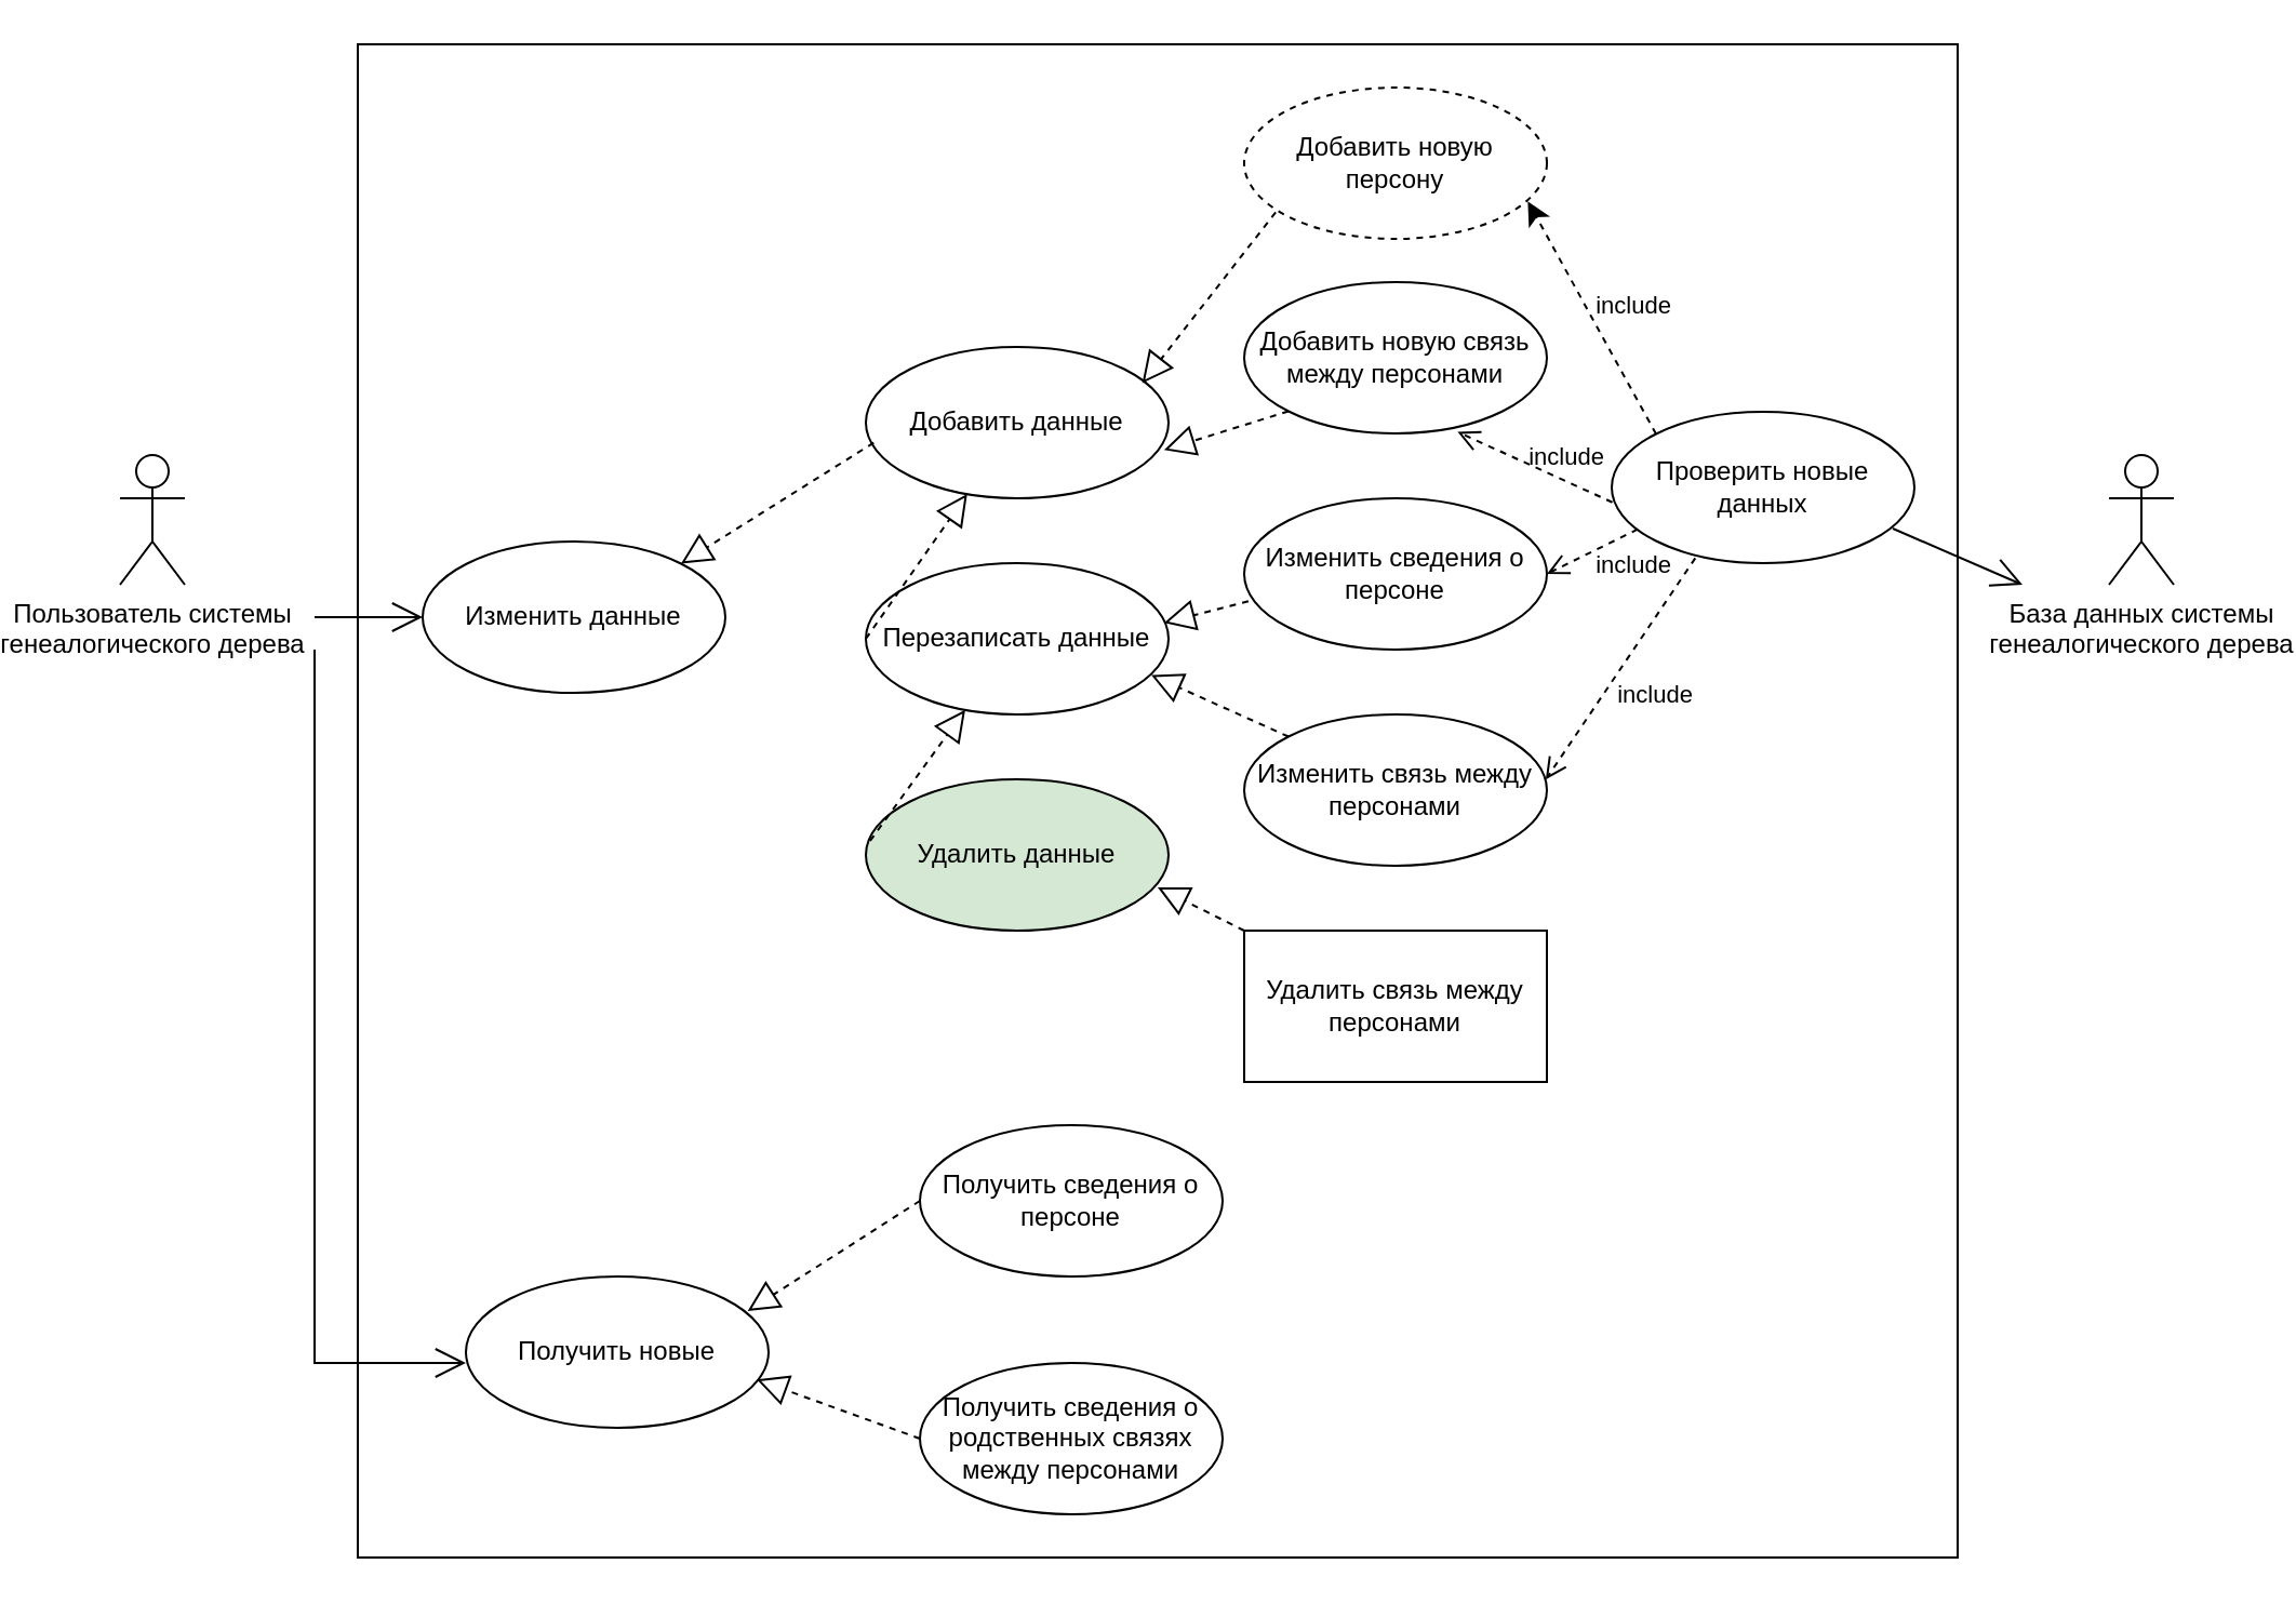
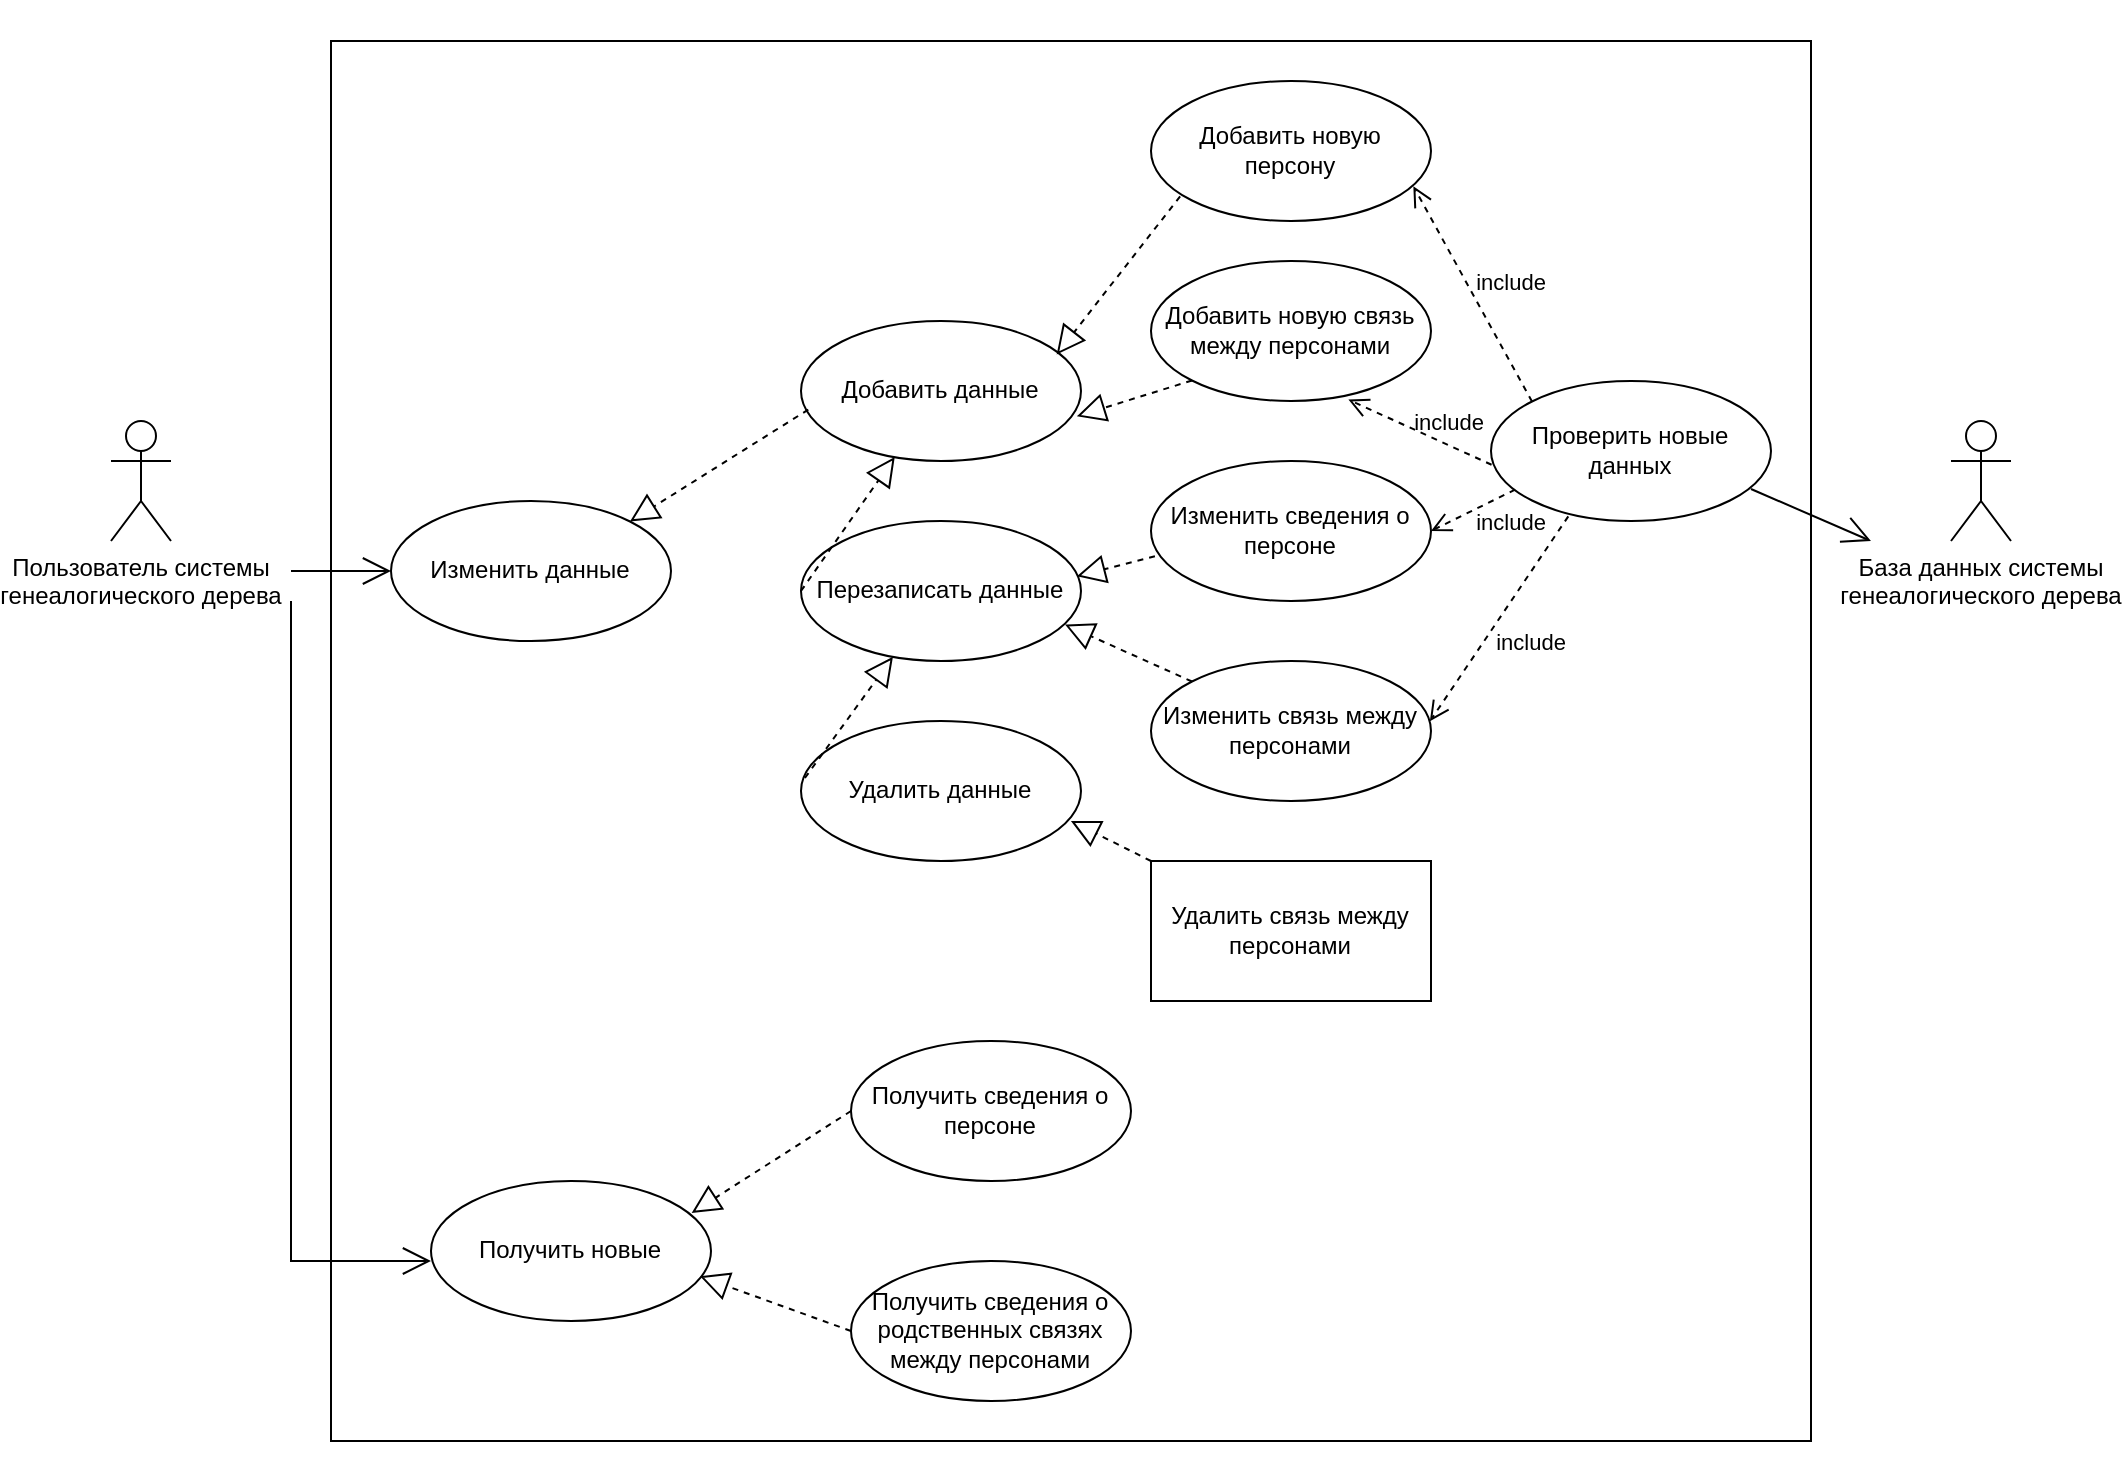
- <mxCell id="15" value="Добавить новую персону" style="ellipse;whiteSpace=wrap;html=1;dashed=1;" vertex="1" parent="1"><mxGeometry x="540" y="40" width="140" height="70" as="geometry" /></mxCell>
+ <mxCell id="15" value="Добавить новую персону" style="ellipse;whiteSpace=wrap;html=1;" vertex="1" parent="1"><mxGeometry x="540" y="40" width="140" height="70" as="geometry" /></mxCell>
- <mxCell id="31" value="include" style="html=1;verticalAlign=bottom;endArrow=classic;dashed=1;endSize=8;curved=0;rounded=0;entryX=0.937;entryY=0.752;entryDx=0;entryDy=0;entryPerimeter=0;exitX=0;exitY=0;exitDx=0;exitDy=0;labelBackgroundColor=none;" edge="1" parent="1" source="8" target="15"><mxGeometry x="-0.201" y="-15" relative="1" as="geometry"><mxPoint x="650" y="320" as="sourcePoint" /><mxPoint x="570" y="320" as="targetPoint" /><mxPoint as="offset" /></mxGeometry></mxCell>
+ <mxCell id="31" value="include" style="html=1;verticalAlign=bottom;endArrow=open;dashed=1;endSize=8;curved=0;rounded=0;entryX=0.937;entryY=0.752;entryDx=0;entryDy=0;entryPerimeter=0;exitX=0;exitY=0;exitDx=0;exitDy=0;labelBackgroundColor=none;" edge="1" parent="1" source="8" target="15"><mxGeometry x="-0.201" y="-15" relative="1" as="geometry"><mxPoint x="650" y="320" as="sourcePoint" /><mxPoint x="570" y="320" as="targetPoint" /><mxPoint as="offset" /></mxGeometry></mxCell>
- <mxCell id="7" value="Удалить данные" style="ellipse;whiteSpace=wrap;html=1;fillColor=#d5e8d4;" vertex="1" parent="1"><mxGeometry x="365" y="360" width="140" height="70" as="geometry" /></mxCell>
+ <mxCell id="7" value="Удалить данные" style="ellipse;whiteSpace=wrap;html=1;" vertex="1" parent="1"><mxGeometry x="365" y="360" width="140" height="70" as="geometry" /></mxCell>
